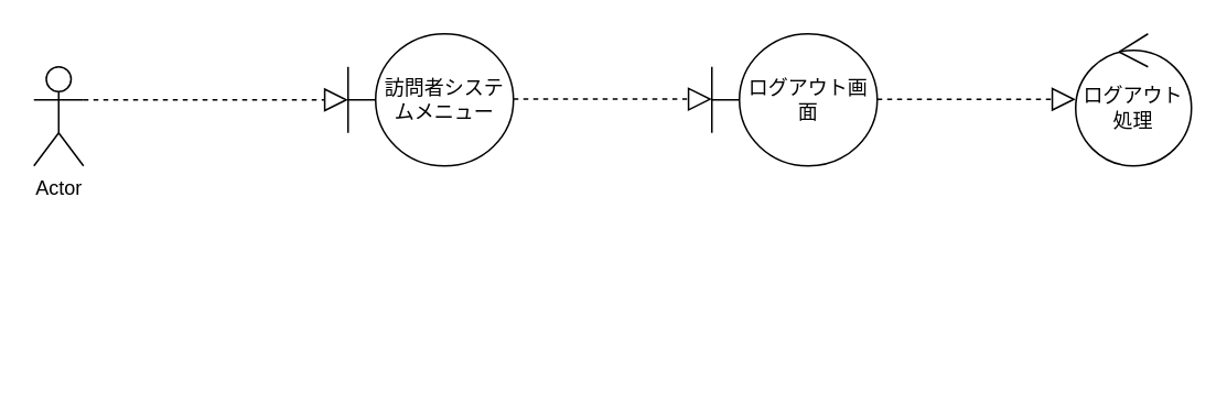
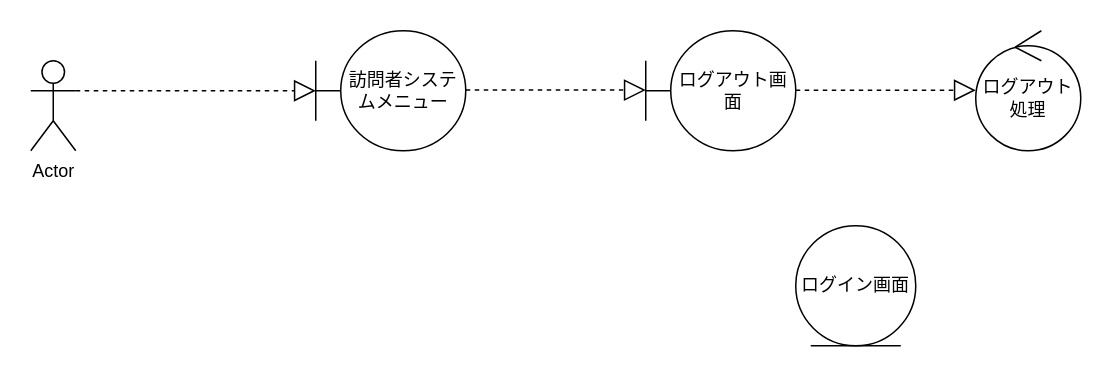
+ <mxCell id="9" value="ログイン画面" style="ellipse;shape=umlEntity;whiteSpace=wrap;html=1;" vertex="1" parent="1"><mxGeometry x="530" y="150" width="80" height="80" as="geometry" /></mxCell>
